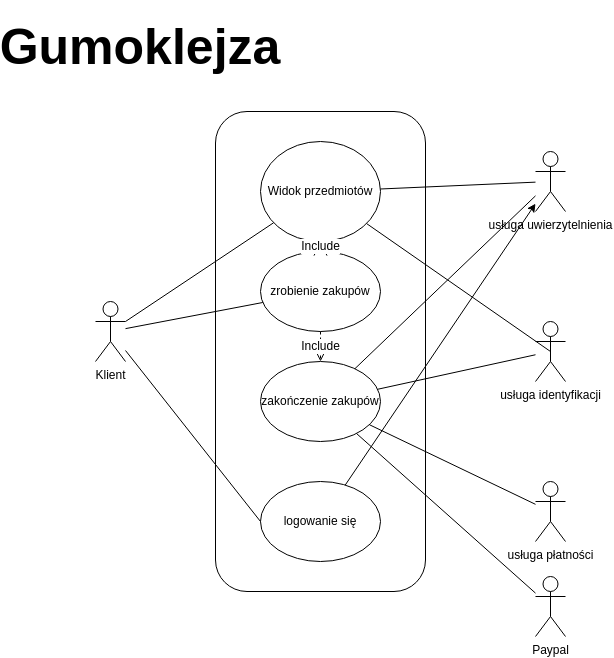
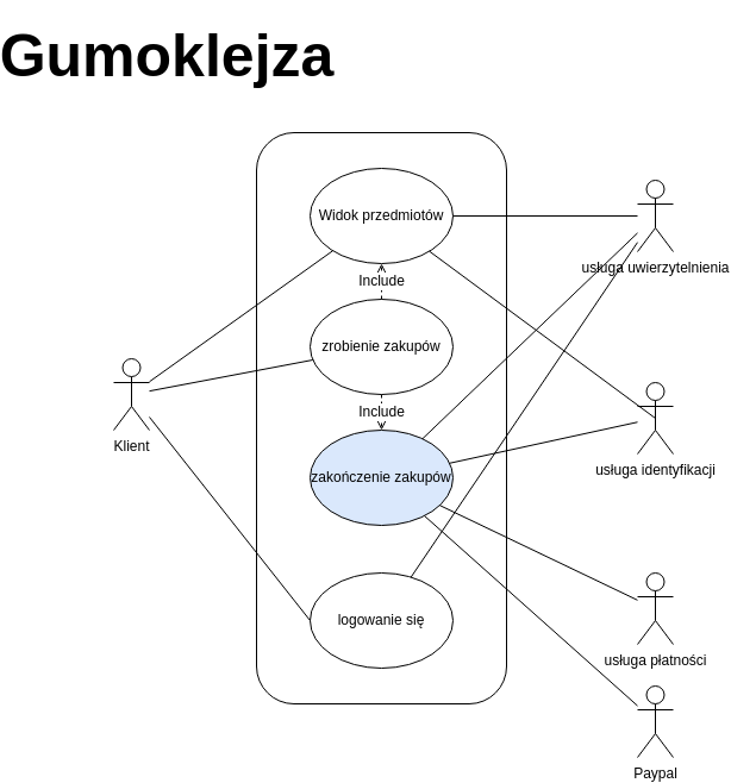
- <mxCell id="4" value="Widok przedmiotów" style="ellipse;whiteSpace=wrap;html=1;fontSize=12;" vertex="1" parent="1"><mxGeometry x="185" y="130" width="120" height="100" as="geometry" /></mxCell>
+ <mxCell id="4" value="Widok przedmiotów" style="ellipse;whiteSpace=wrap;html=1;fontSize=12;" vertex="1" parent="1"><mxGeometry x="185" y="130" width="120" height="80" as="geometry" /></mxCell>
- <mxCell id="14" value="" style="endArrow=classic;html=1;rounded=0;fontSize=12;" edge="1" parent="1" source="7" target="11"><mxGeometry width="50" height="50" relative="1" as="geometry"><mxPoint x="360" y="370" as="sourcePoint" /><mxPoint x="410" y="320" as="targetPoint" /></mxGeometry></mxCell>
+ <mxCell id="14" value="" style="endArrow=none;html=1;rounded=0;fontSize=12;" edge="1" parent="1" source="7" target="11"><mxGeometry width="50" height="50" relative="1" as="geometry"><mxPoint x="360" y="370" as="sourcePoint" /><mxPoint x="410" y="320" as="targetPoint" /></mxGeometry></mxCell>
- <mxCell id="6" value="zakończenie zakupów" style="ellipse;whiteSpace=wrap;html=1;fontSize=12;" vertex="1" parent="1"><mxGeometry x="185" y="350" width="120" height="80" as="geometry" /></mxCell>
+ <mxCell id="6" value="zakończenie zakupów" style="ellipse;whiteSpace=wrap;html=1;fontSize=12;fillColor=#dae8fc;" vertex="1" parent="1"><mxGeometry x="185" y="350" width="120" height="80" as="geometry" /></mxCell>
